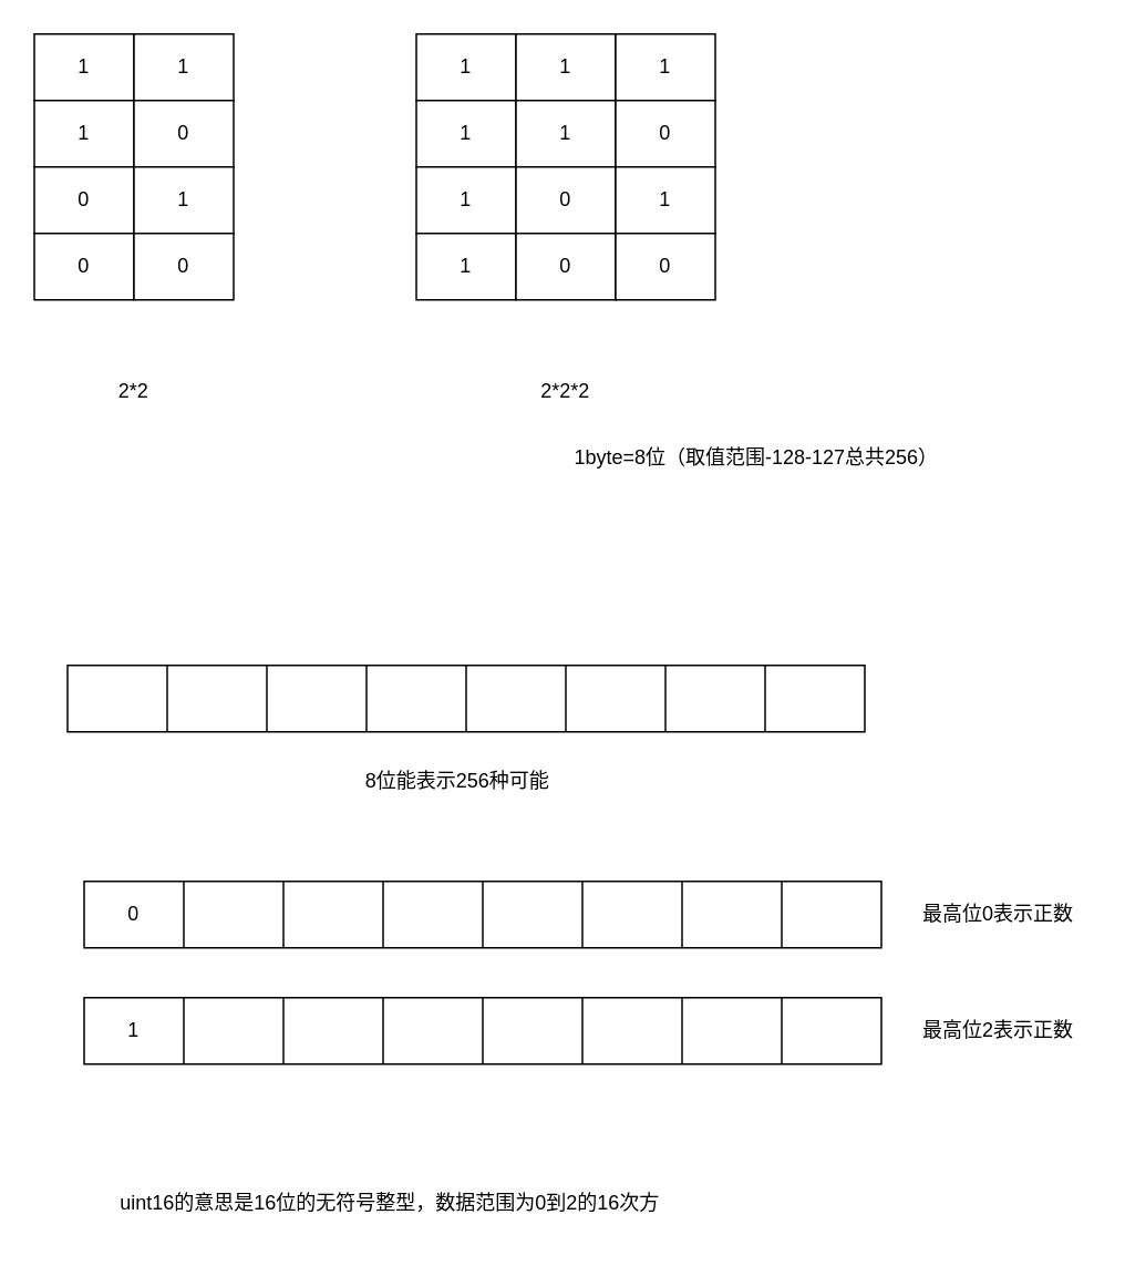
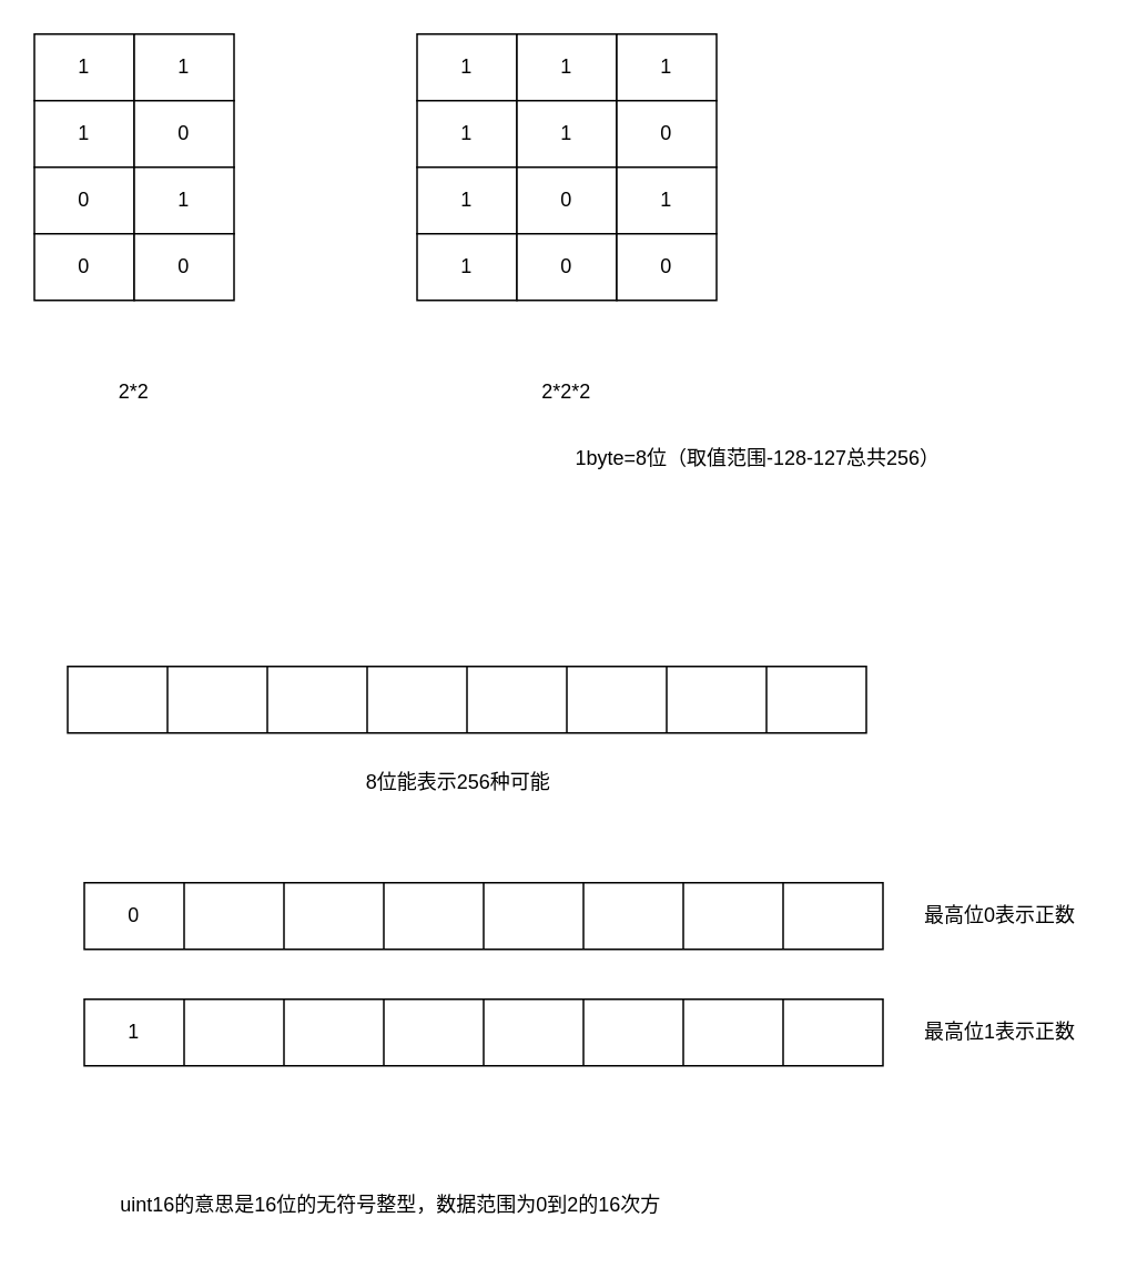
- <mxCell id="57" value="最高位2表示正数" style="text;html=1;align=center;verticalAlign=middle;resizable=0;points=[];autosize=1;strokeColor=none;fillColor=none;" vertex="1" parent="1"><mxGeometry x="545" y="605" width="110" height="30" as="geometry" /></mxCell>
+ <mxCell id="57" value="最高位1表示正数" style="text;html=1;align=center;verticalAlign=middle;resizable=0;points=[];autosize=1;strokeColor=none;fillColor=none;" vertex="1" parent="1"><mxGeometry x="545" y="605" width="110" height="30" as="geometry" /></mxCell>
